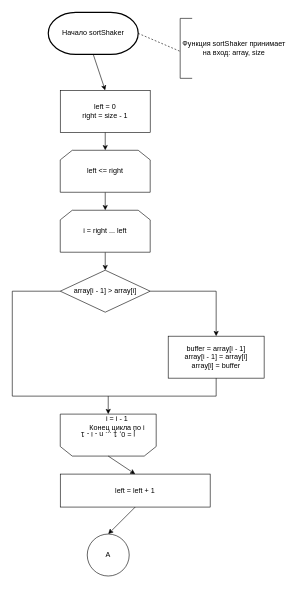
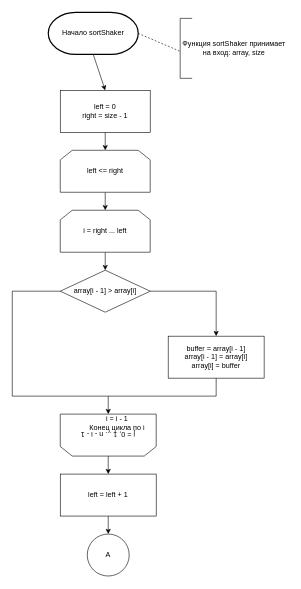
- <mxCell id="23" value="left = left + 1" style="rounded=0;whiteSpace=wrap;html=1;shadow=0;sketch=0;strokeColor=#000000;" parent="1" vertex="1"><mxGeometry x="100" y="790" width="250" height="55" as="geometry" /></mxCell>
+ <mxCell id="23" value="left = left + 1" style="rounded=0;whiteSpace=wrap;html=1;shadow=0;sketch=0;strokeColor=#000000;" parent="1" vertex="1"><mxGeometry x="100" y="790" width="160" height="70" as="geometry" /></mxCell>
